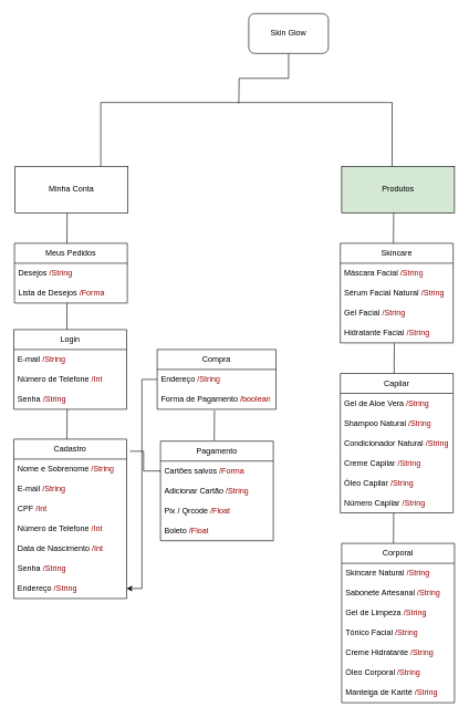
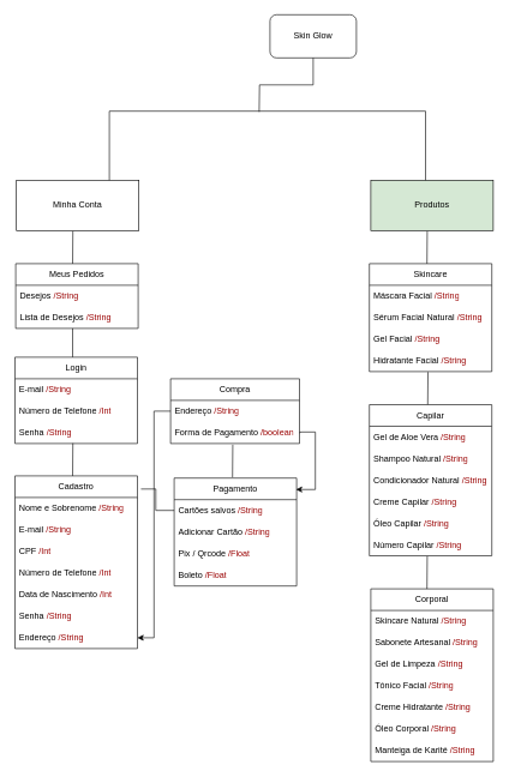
- <mxCell id="19" value="Lista de Desejos&amp;nbsp;&lt;span style=&quot;color: rgb(153, 0, 0);&quot;&gt;/Forma&lt;/span&gt;" style="text;strokeColor=none;fillColor=none;align=left;verticalAlign=middle;spacingLeft=4;spacingRight=4;overflow=hidden;points=[[0,0.5],[1,0.5]];portConstraint=eastwest;rotatable=0;whiteSpace=wrap;html=1;labelBackgroundColor=none;" vertex="1" parent="17"><mxGeometry y="60" width="170" height="30" as="geometry" /></mxCell>
+ <mxCell id="19" value="Lista de Desejos&amp;nbsp;&lt;span style=&quot;color: rgb(153, 0, 0);&quot;&gt;/String&lt;/span&gt;" style="text;strokeColor=none;fillColor=none;align=left;verticalAlign=middle;spacingLeft=4;spacingRight=4;overflow=hidden;points=[[0,0.5],[1,0.5]];portConstraint=eastwest;rotatable=0;whiteSpace=wrap;html=1;labelBackgroundColor=none;" vertex="1" parent="17"><mxGeometry y="60" width="170" height="30" as="geometry" /></mxCell>
+ <mxCell id="57" value="" style="endArrow=classic;html=1;rounded=0;exitX=1;exitY=0.5;exitDx=0;exitDy=0;edgeStyle=orthogonalEdgeStyle;elbow=vertical;entryX=0.995;entryY=0.106;entryDx=0;entryDy=0;entryPerimeter=0;" edge="1" parent="1" source="48" target="49"><mxGeometry width="50" height="50" relative="1" as="geometry"><mxPoint x="339" y="877" as="sourcePoint" /><mxPoint x="431" y="908" as="targetPoint" /><Array as="points"><mxPoint x="416" y="601" /><mxPoint x="437" y="600" /><mxPoint x="437" y="680" /></Array></mxGeometry></mxCell>
- <mxCell id="50" value="Cartões salvos&amp;nbsp;&lt;span style=&quot;color: rgb(153, 0, 0);&quot;&gt;/Forma&lt;/span&gt;" style="text;strokeColor=none;fillColor=none;align=left;verticalAlign=middle;spacingLeft=4;spacingRight=4;overflow=hidden;points=[[0,0.5],[1,0.5]];portConstraint=eastwest;rotatable=0;whiteSpace=wrap;html=1;labelBackgroundColor=none;" vertex="1" parent="49"><mxGeometry y="30" width="170" height="30" as="geometry" /></mxCell>
+ <mxCell id="50" value="Cartões salvos&amp;nbsp;&lt;span style=&quot;color: rgb(153, 0, 0);&quot;&gt;/String&lt;/span&gt;" style="text;strokeColor=none;fillColor=none;align=left;verticalAlign=middle;spacingLeft=4;spacingRight=4;overflow=hidden;points=[[0,0.5],[1,0.5]];portConstraint=eastwest;rotatable=0;whiteSpace=wrap;html=1;labelBackgroundColor=none;" vertex="1" parent="49"><mxGeometry y="30" width="170" height="30" as="geometry" /></mxCell>
